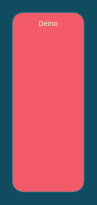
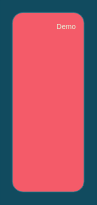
- <mxCell id="3" value="Demo" style="text;html=1;resizable=0;autosize=1;align=center;verticalAlign=middle;points=[];fillColor=none;strokeColor=none;rounded=0;sketch=0;fontColor=#E4FDE1;" vertex="1" parent="1"><mxGeometry x="55" y="30" width="50" height="20" as="geometry" /></mxCell>
+ <mxCell id="3" value="Demo" style="text;html=1;resizable=0;autosize=1;align=center;verticalAlign=middle;points=[];fillColor=none;strokeColor=none;rounded=0;sketch=0;fontColor=#E4FDE1;" vertex="1" parent="1"><mxGeometry x="85" y="35" width="50" height="20" as="geometry" /></mxCell>
